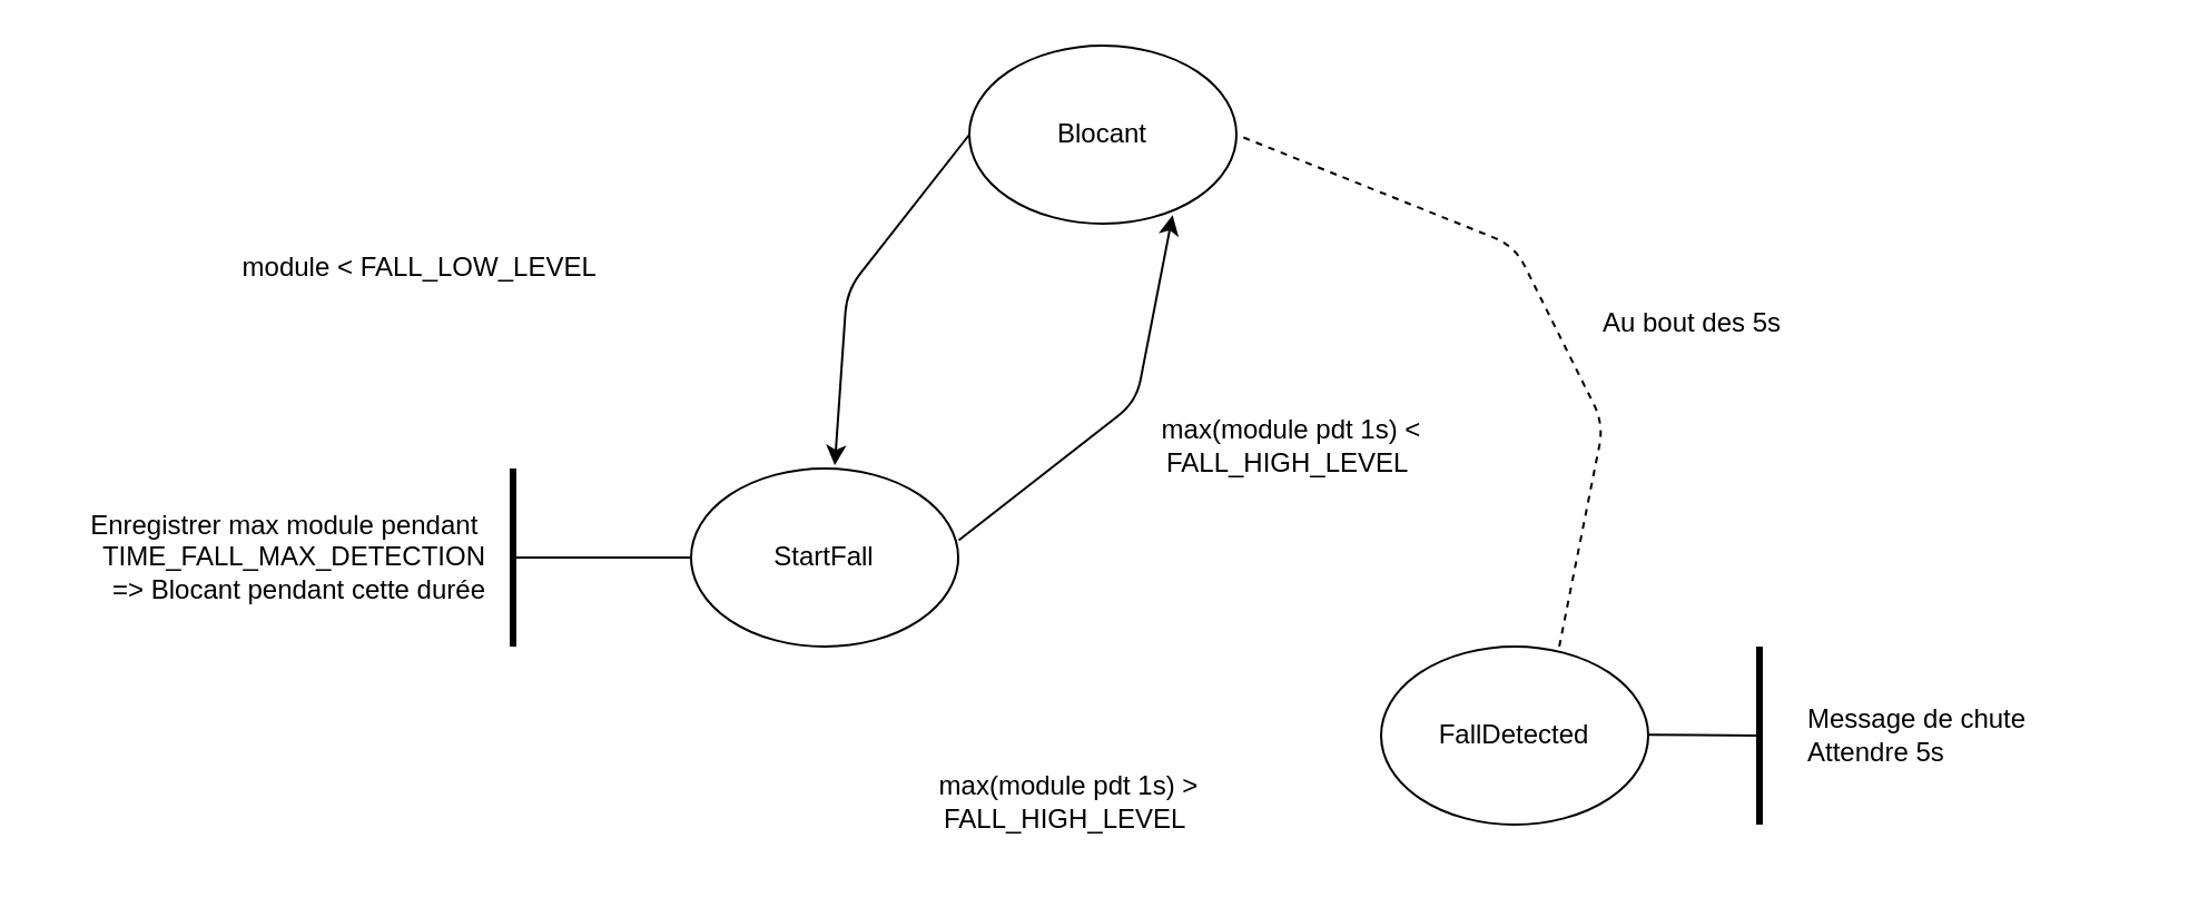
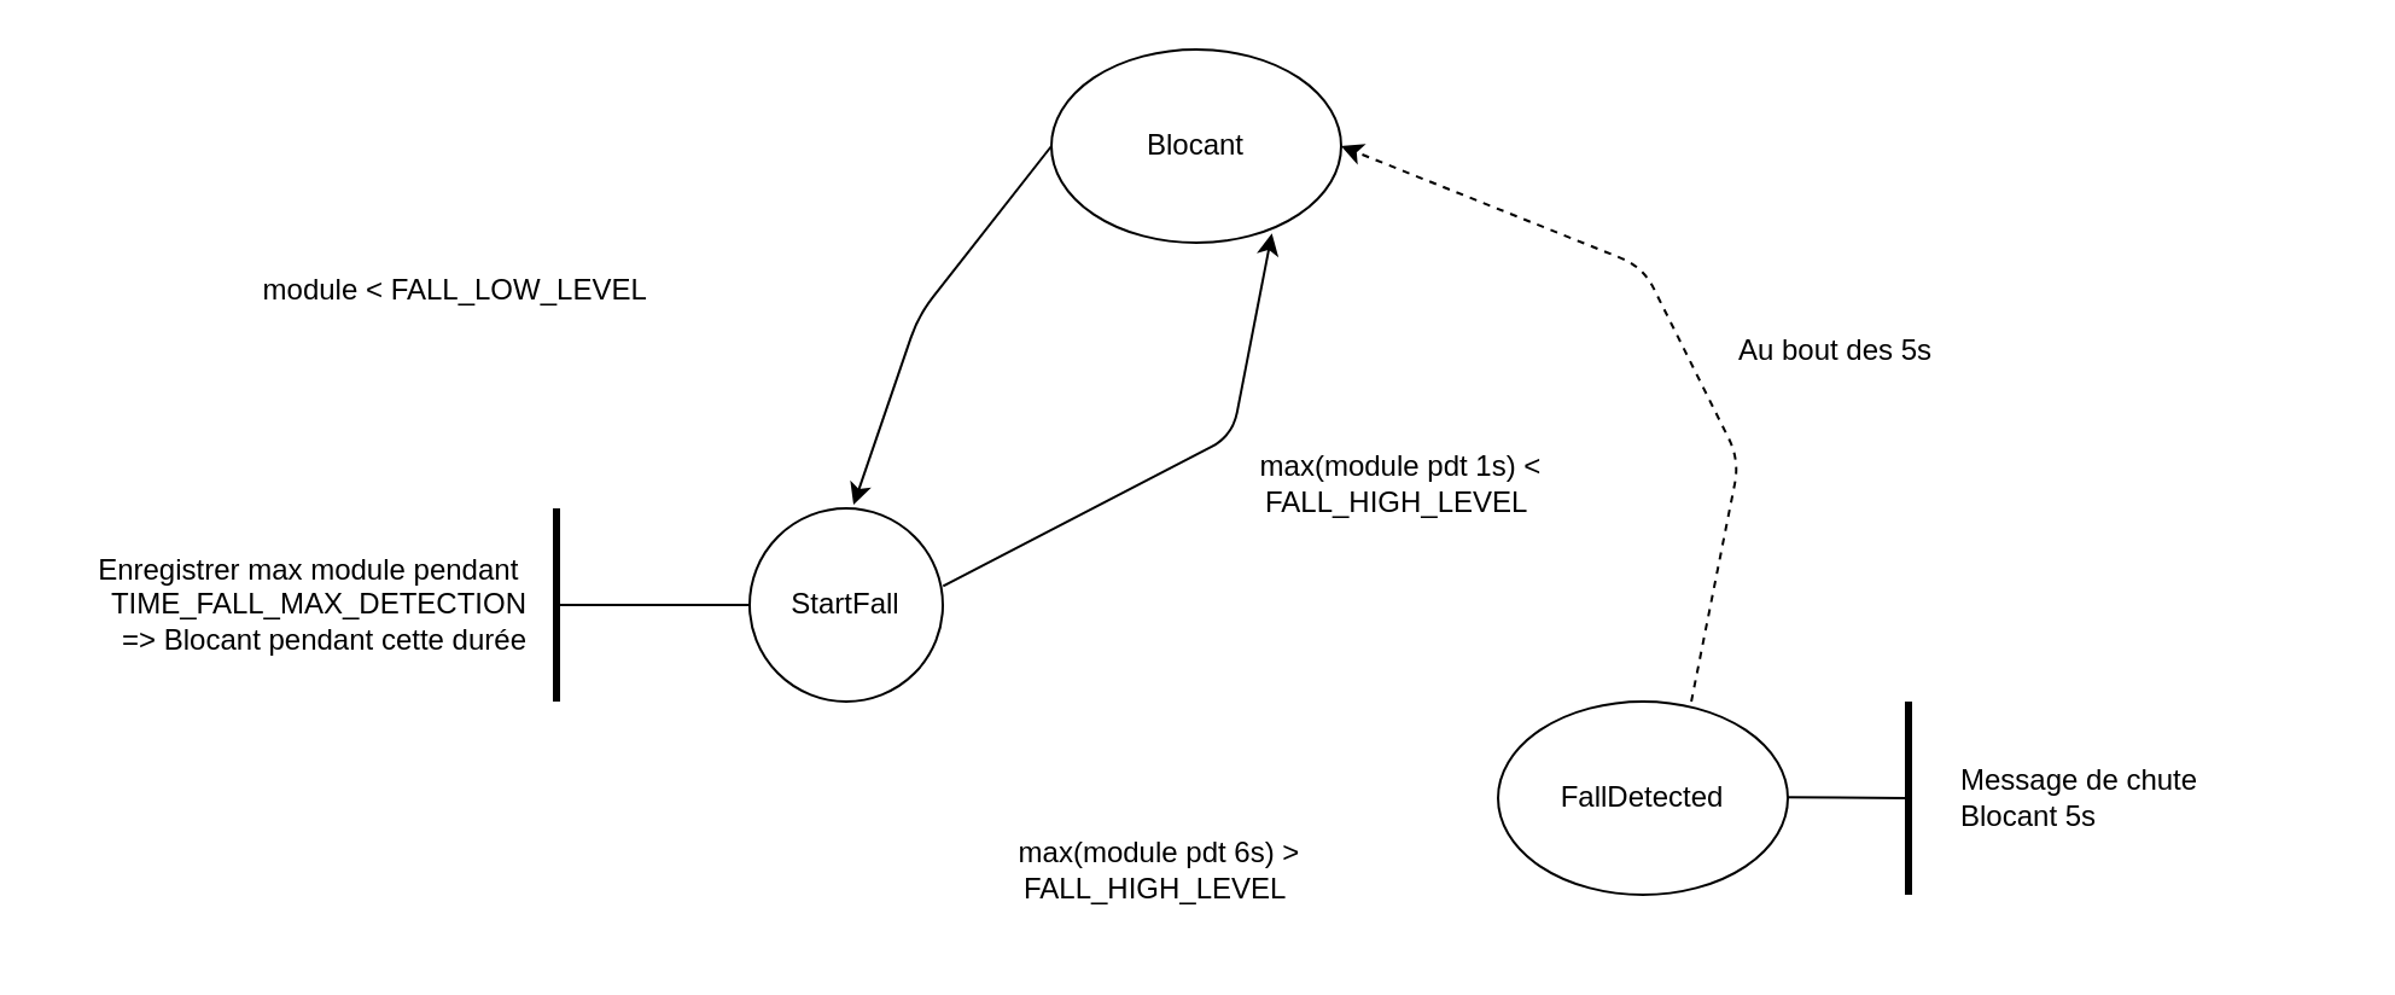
- <mxCell id="16" value="" style="curved=0;endArrow=none;html=1;rounded=1;exitX=0.667;exitY=0;exitDx=0;exitDy=0;exitPerimeter=0;entryX=1;entryY=0.5;entryDx=0;entryDy=0;dashed=1;" edge="1" parent="1" source="4" target="2"><mxGeometry width="50" height="50" relative="1" as="geometry"><mxPoint x="710" y="190" as="sourcePoint" /><mxPoint x="918" y="242" as="targetPoint" /><Array as="points"><mxPoint x="720" y="190" /><mxPoint x="680" y="110" /></Array></mxGeometry></mxCell>
+ <mxCell id="16" value="" style="curved=0;endArrow=classic;html=1;rounded=1;exitX=0.667;exitY=0;exitDx=0;exitDy=0;exitPerimeter=0;entryX=1;entryY=0.5;entryDx=0;entryDy=0;dashed=1;" edge="1" parent="1" source="4" target="2"><mxGeometry width="50" height="50" relative="1" as="geometry"><mxPoint x="710" y="190" as="sourcePoint" /><mxPoint x="918" y="242" as="targetPoint" /><Array as="points"><mxPoint x="720" y="190" /><mxPoint x="680" y="110" /></Array></mxGeometry></mxCell>
- <mxCell id="3" value="StartFall" style="ellipse;whiteSpace=wrap;html=1;" vertex="1" parent="1"><mxGeometry x="310" y="210" width="120" height="80" as="geometry" /></mxCell>
+ <mxCell id="3" value="StartFall" style="ellipse;whiteSpace=wrap;html=1;" vertex="1" parent="1"><mxGeometry x="310" y="210" width="80" height="80" as="geometry" /></mxCell>
- <mxCell id="15" value="Message de chute&lt;div&gt;Attendre 5s&lt;/div&gt;" style="text;html=1;align=left;verticalAlign=middle;whiteSpace=wrap;rounded=0;" vertex="1" parent="1"><mxGeometry x="810" y="300" width="160" height="60" as="geometry" /></mxCell>
+ <mxCell id="15" value="Message de chute&lt;div&gt;Blocant 5s&lt;/div&gt;" style="text;html=1;align=left;verticalAlign=middle;whiteSpace=wrap;rounded=0;" vertex="1" parent="1"><mxGeometry x="810" y="300" width="160" height="60" as="geometry" /></mxCell>
- <mxCell id="12" value="max(module pdt 1s) &amp;gt; FALL_HIGH_LEVEL&amp;nbsp;" style="text;html=1;align=center;verticalAlign=middle;whiteSpace=wrap;rounded=0;" vertex="1" parent="1"><mxGeometry x="380" y="330" width="200" height="60" as="geometry" /></mxCell>
+ <mxCell id="12" value="max(module pdt 6s) &amp;gt; FALL_HIGH_LEVEL&amp;nbsp;" style="text;html=1;align=center;verticalAlign=middle;whiteSpace=wrap;rounded=0;" vertex="1" parent="1"><mxGeometry x="380" y="330" width="200" height="60" as="geometry" /></mxCell>
